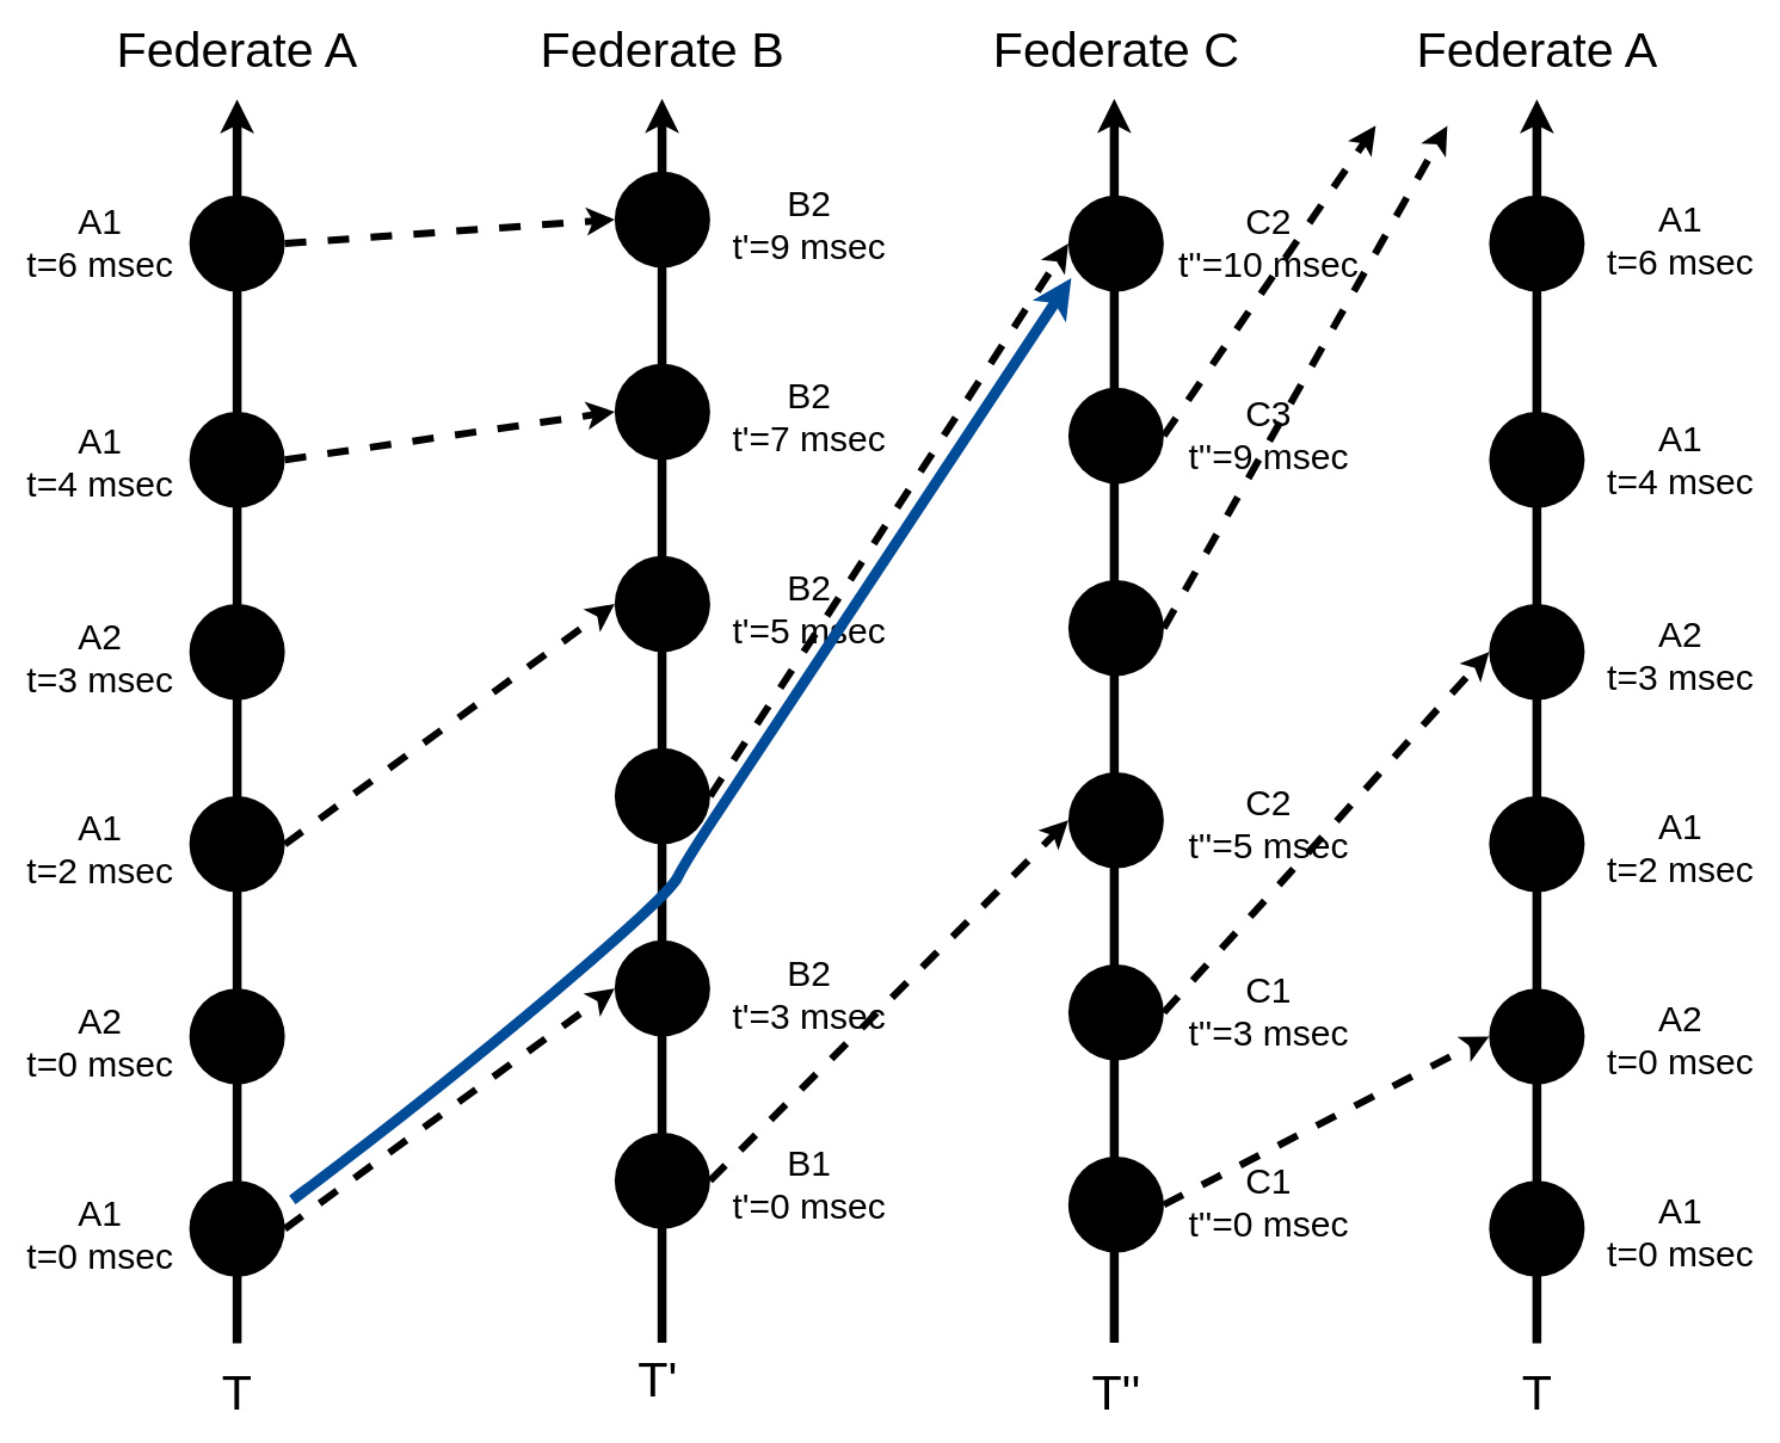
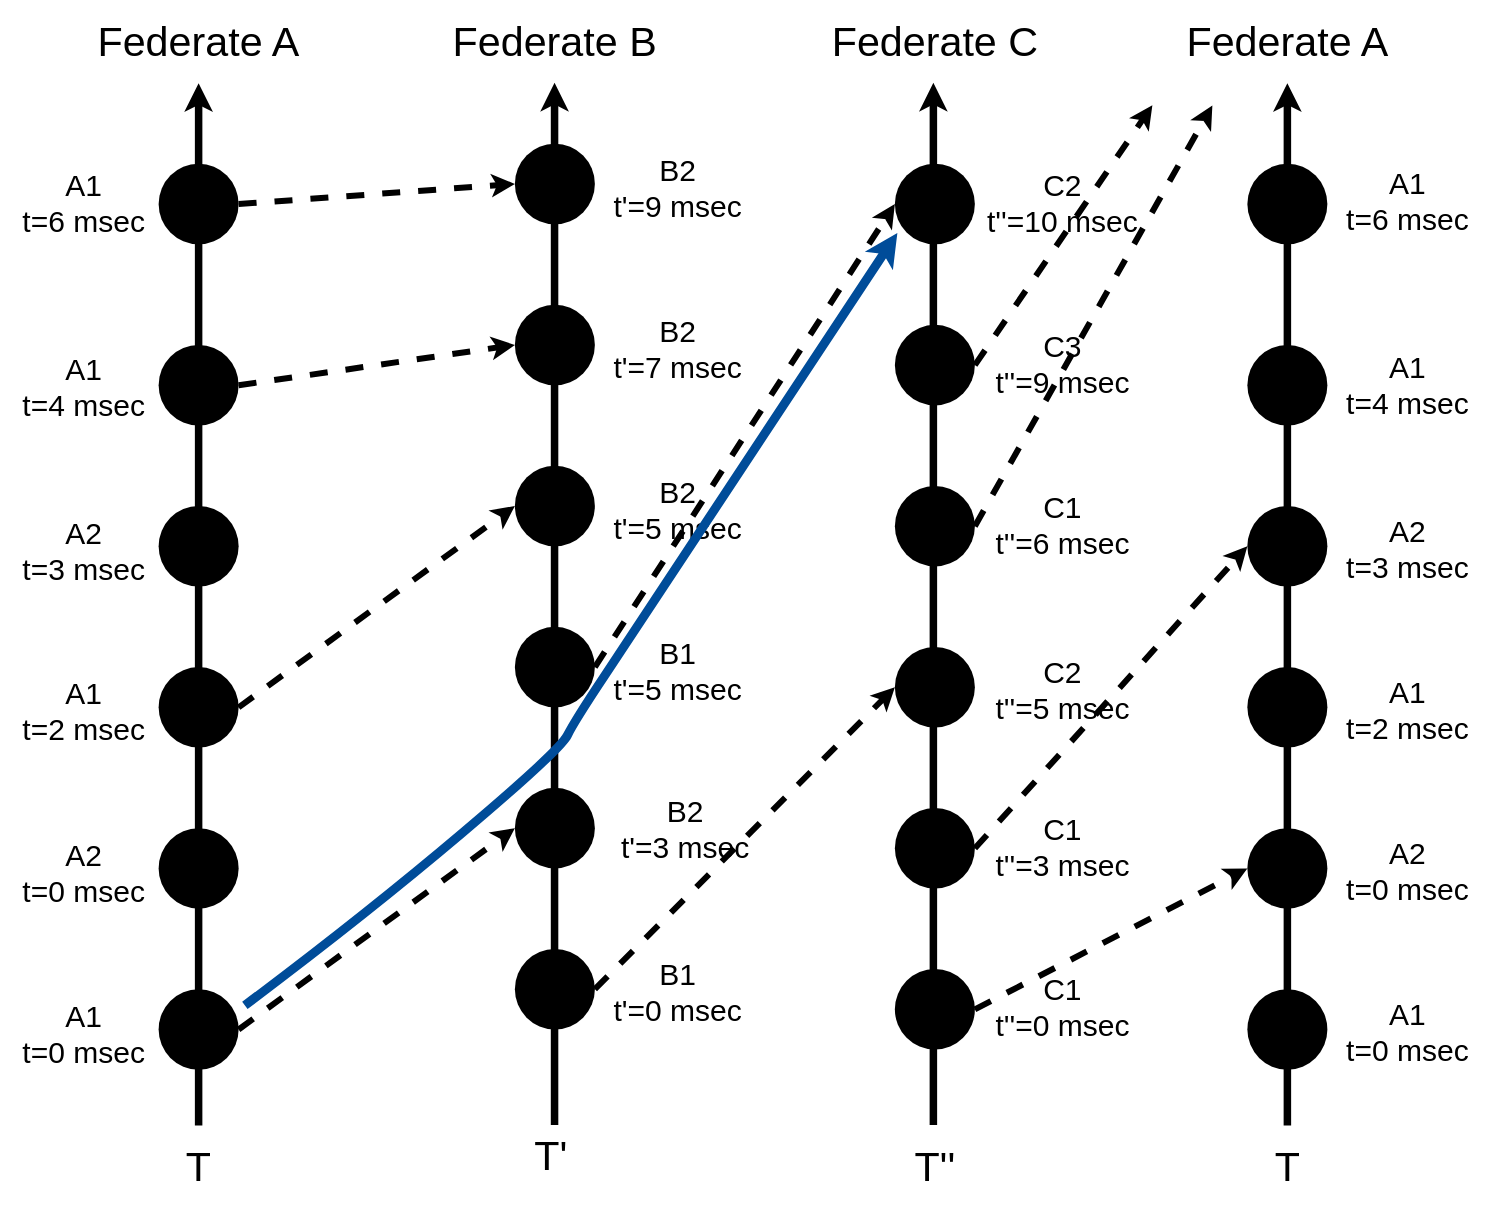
+ <mxCell id="30" value="&lt;font style=&quot;font-size: 40px&quot;&gt;C1&lt;br style=&quot;font-size: 40px&quot;&gt;t''=6 msec&lt;/font&gt;" style="text;html=1;align=center;verticalAlign=middle;resizable=0;points=[];autosize=1;fontSize=40;" vertex="1" parent="2"><mxGeometry x="1300" y="629.478" width="190" height="100" as="geometry" /></mxCell>
+ <mxCell id="12" value="&lt;font style=&quot;font-size: 40px&quot;&gt;B1&lt;br style=&quot;font-size: 40px&quot;&gt;t'=5 msec&lt;/font&gt;" style="text;html=1;align=center;verticalAlign=middle;resizable=0;points=[];autosize=1;fontSize=40;" vertex="1" parent="2"><mxGeometry x="787.007" y="824.213" width="190" height="100" as="geometry" /></mxCell>
- <mxCell id="9" value="&lt;font style=&quot;font-size: 40px&quot;&gt;B2&lt;br style=&quot;font-size: 40px&quot;&gt;t'=3 msec&lt;/font&gt;" style="text;html=1;align=center;verticalAlign=middle;resizable=0;points=[];autosize=1;fontSize=40;" vertex="1" parent="2"><mxGeometry x="787.01" y="1040" width="190" height="100" as="geometry" /></mxCell>
+ <mxCell id="9" value="&lt;font style=&quot;font-size: 40px&quot;&gt;B2&lt;br style=&quot;font-size: 40px&quot;&gt;t'=3 msec&lt;/font&gt;" style="text;html=1;align=center;verticalAlign=middle;resizable=0;points=[];autosize=1;fontSize=40;" vertex="1" parent="2"><mxGeometry x="797.01" y="1035" width="190" height="100" as="geometry" /></mxCell>
